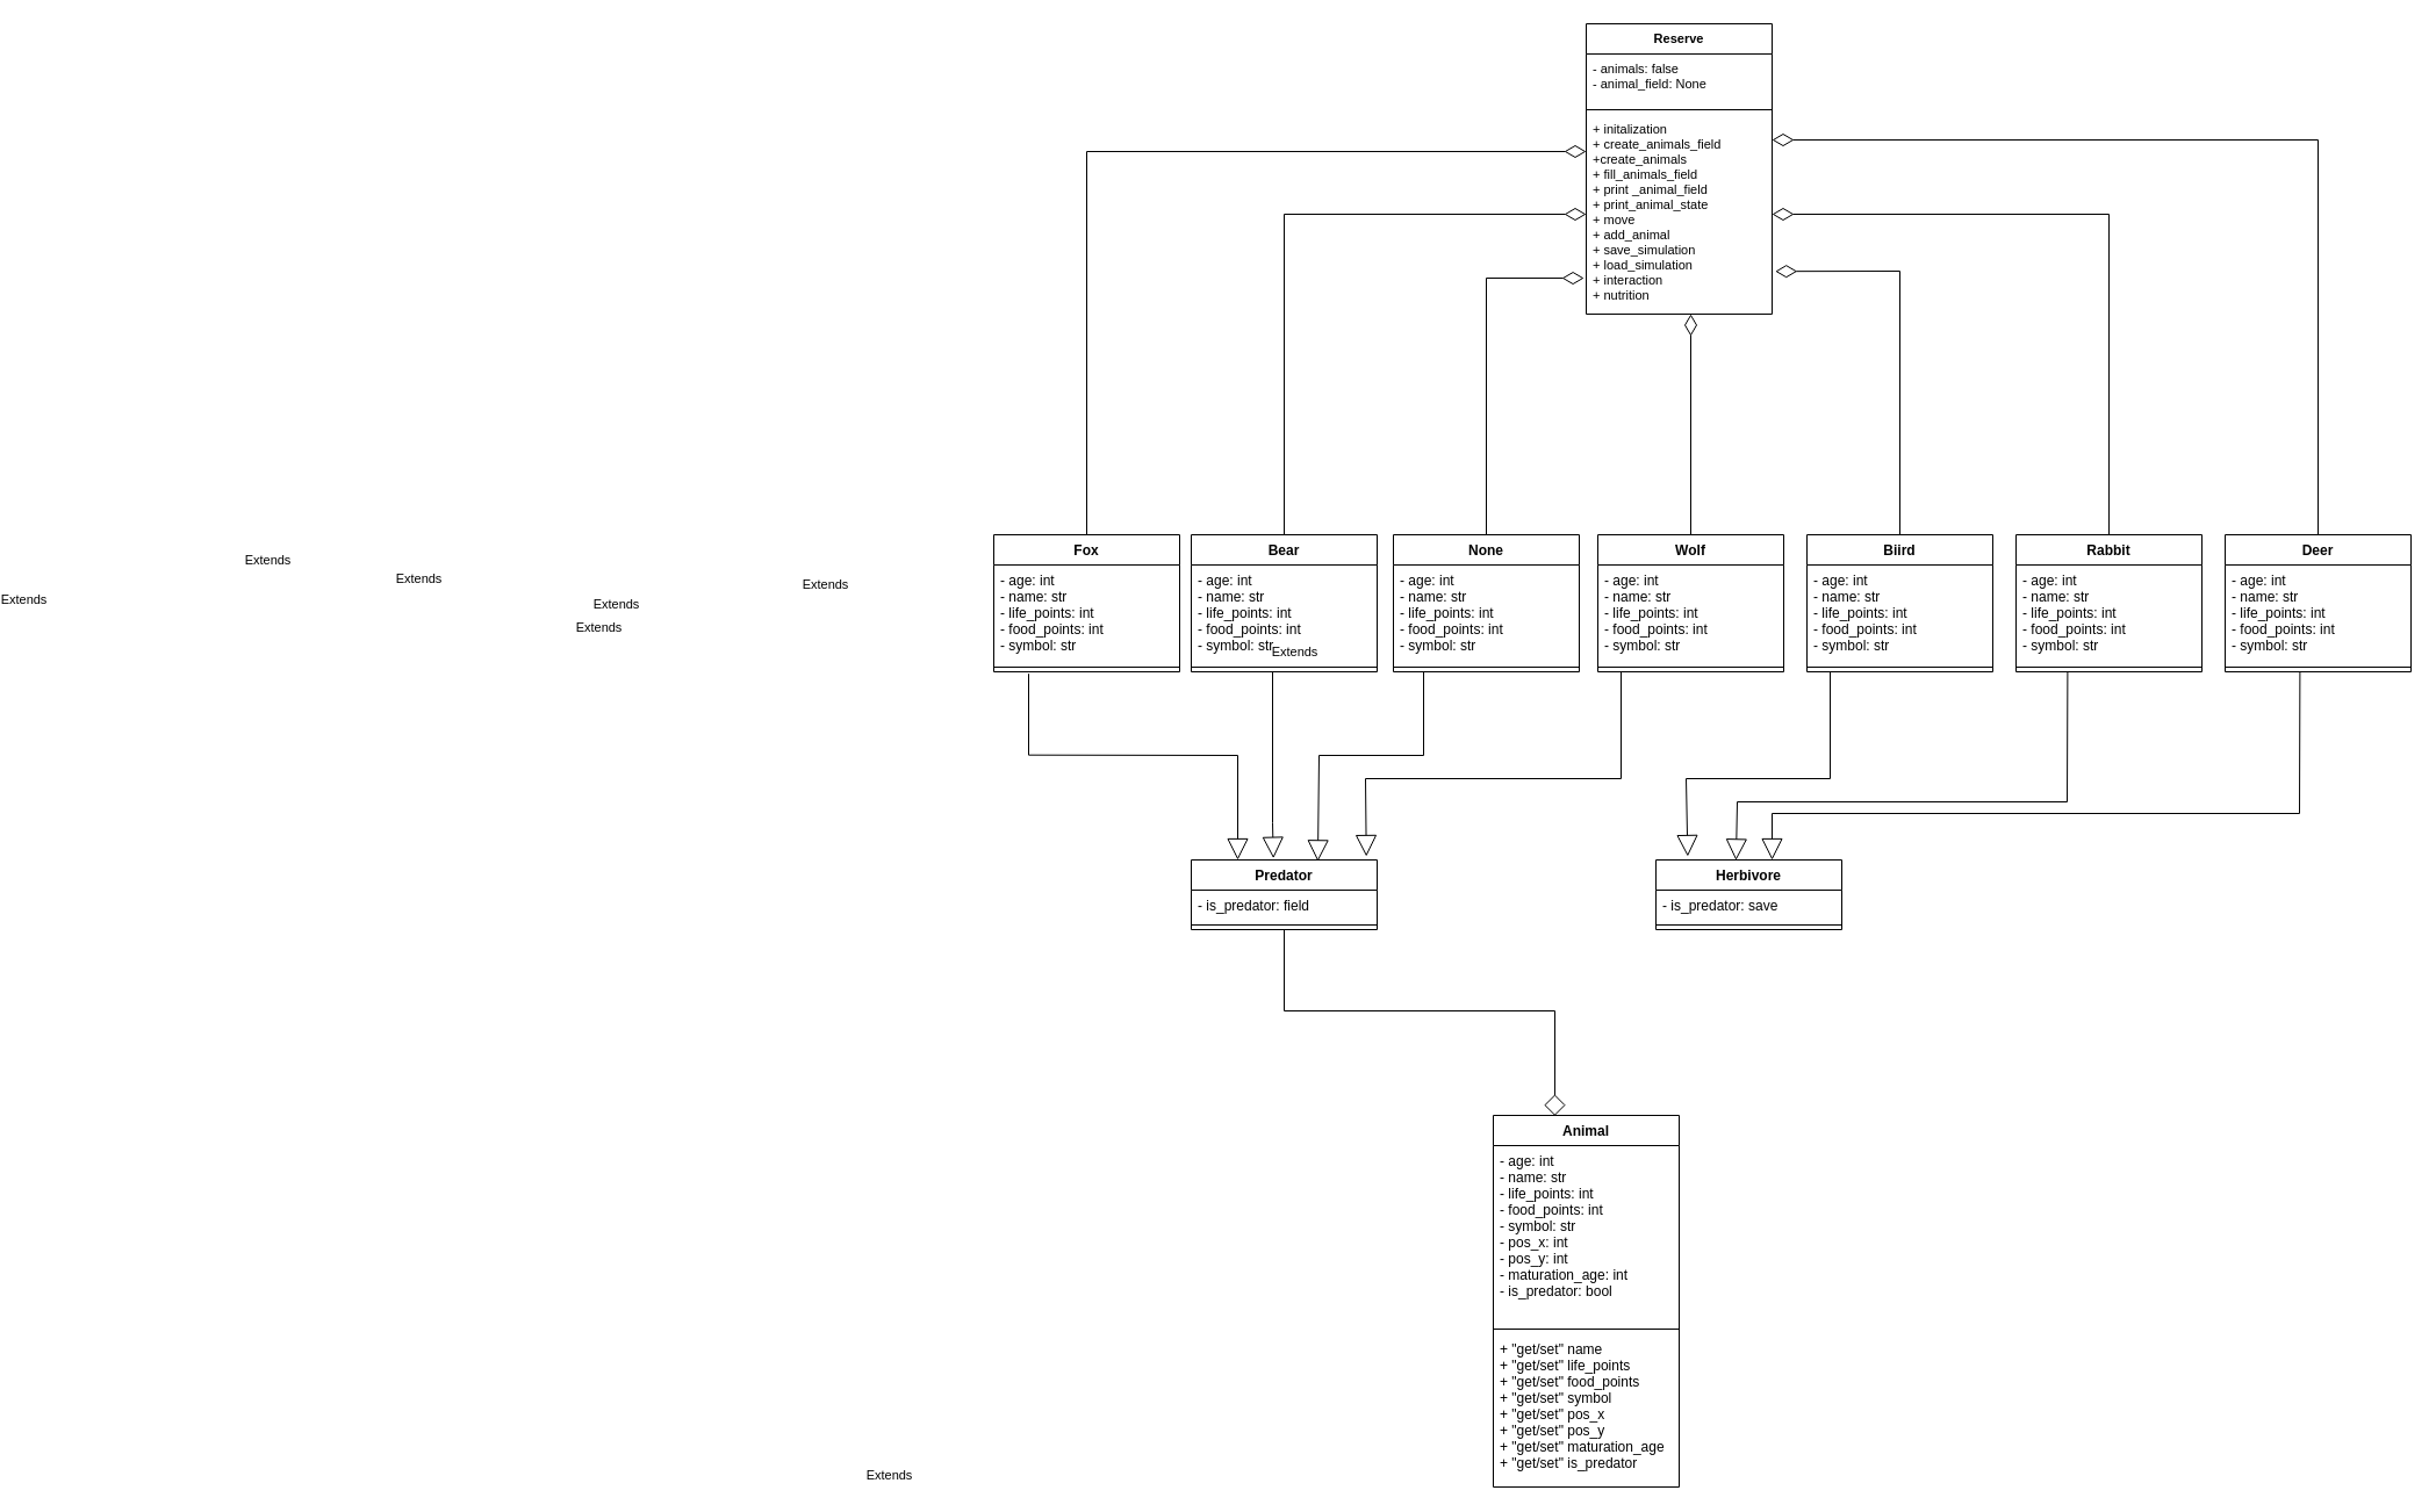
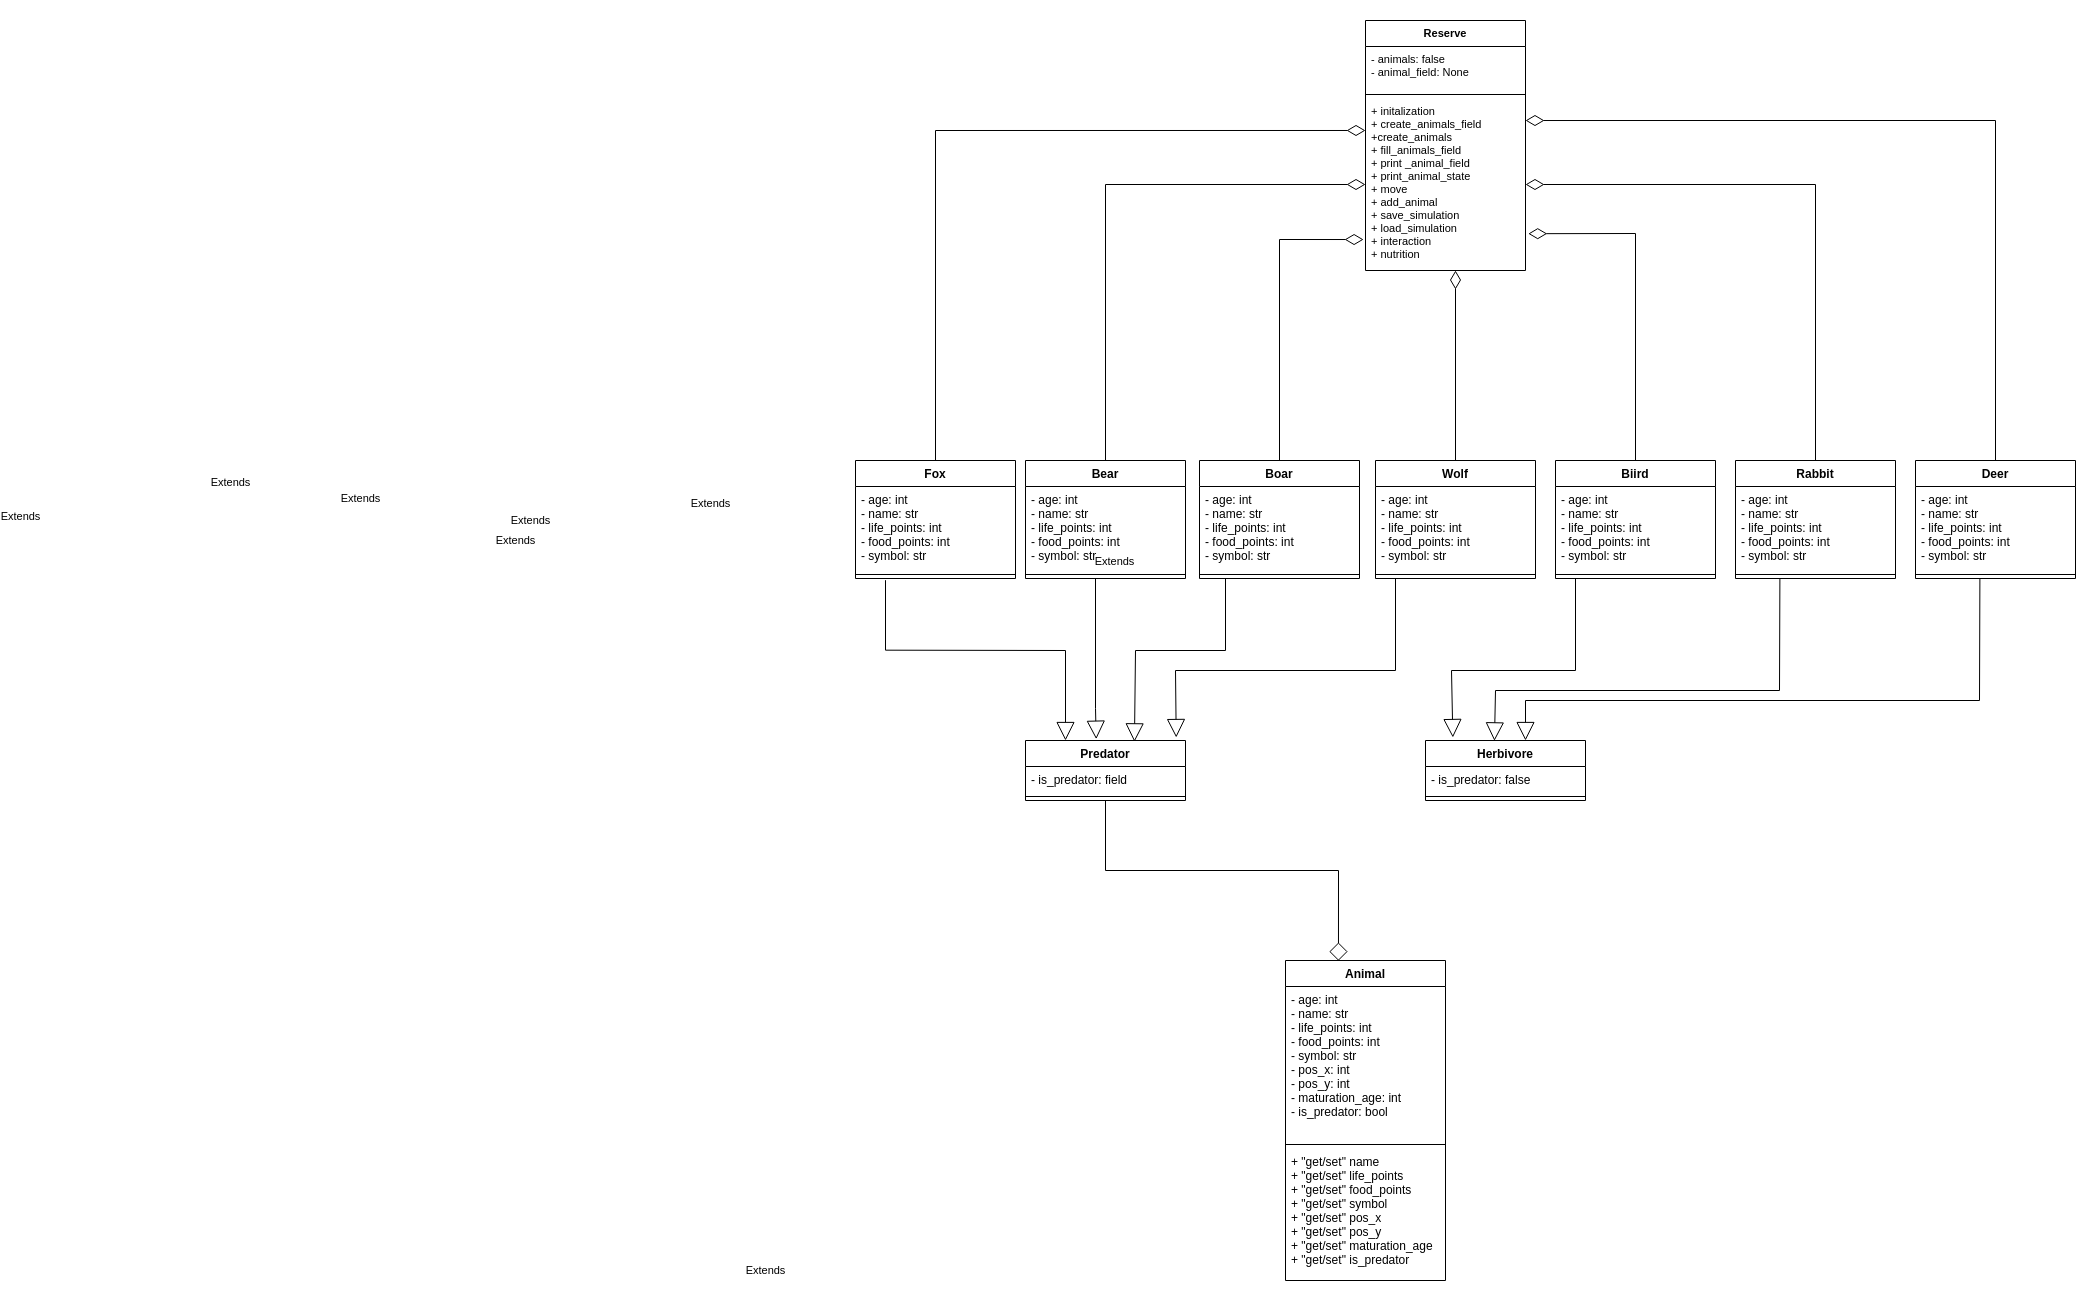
- <mxCell id="15" value="None" style="swimlane;fontStyle=1;align=center;verticalAlign=top;childLayout=stackLayout;horizontal=1;startSize=26;horizontalStack=0;resizeParent=1;resizeParentMax=0;resizeLast=0;collapsible=1;marginBottom=0;" vertex="1" parent="1"><mxGeometry x="364" y="460" width="160" height="118" as="geometry" /></mxCell>
+ <mxCell id="15" value="Boar" style="swimlane;fontStyle=1;align=center;verticalAlign=top;childLayout=stackLayout;horizontal=1;startSize=26;horizontalStack=0;resizeParent=1;resizeParentMax=0;resizeLast=0;collapsible=1;marginBottom=0;" vertex="1" parent="1"><mxGeometry x="364" y="460" width="160" height="118" as="geometry" /></mxCell>
- <mxCell id="38" value="- is_predator: save" style="text;strokeColor=none;fillColor=none;align=left;verticalAlign=top;spacingLeft=4;spacingRight=4;overflow=hidden;rotatable=0;points=[[0,0.5],[1,0.5]];portConstraint=eastwest;" vertex="1" parent="37"><mxGeometry y="26" width="160" height="26" as="geometry" /></mxCell>
+ <mxCell id="38" value="- is_predator: false" style="text;strokeColor=none;fillColor=none;align=left;verticalAlign=top;spacingLeft=4;spacingRight=4;overflow=hidden;rotatable=0;points=[[0,0.5],[1,0.5]];portConstraint=eastwest;" vertex="1" parent="37"><mxGeometry y="26" width="160" height="26" as="geometry" /></mxCell>
